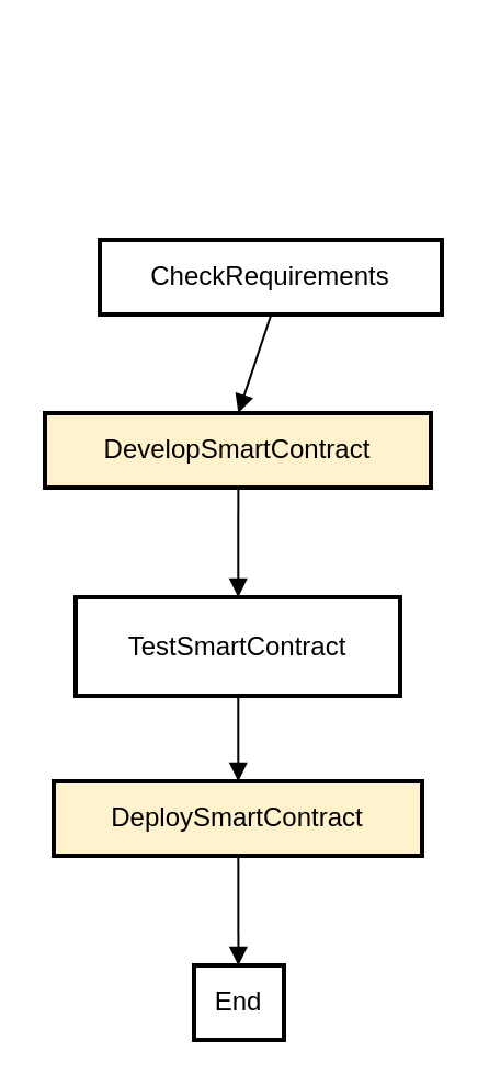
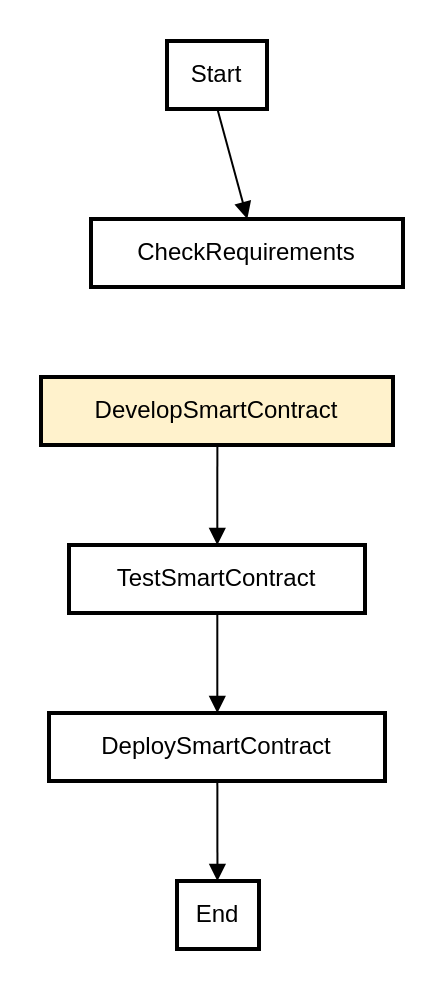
+ <mxCell id="2" value="Start" style="whiteSpace=wrap;strokeWidth=2;" vertex="1" parent="1"><mxGeometry x="83" width="50" height="34" as="geometry" y="20" /></mxCell>
+ <mxCell id="8" value="" style="curved=1;startArrow=none;endArrow=block;exitX=0.504;exitY=1;entryX=0.501;entryY=0;" edge="1" parent="1" source="2" target="3"><mxGeometry relative="1" as="geometry"><Array as="points" /></mxGeometry></mxCell>
- <mxCell id="9" value="" style="curved=1;startArrow=none;endArrow=block;exitX=0.501;exitY=1;entryX=0.501;entryY=0;" edge="1" parent="1" source="3" target="4"><mxGeometry relative="1" as="geometry"><Array as="points" /></mxGeometry></mxCell>
- <mxCell id="5" value="TestSmartContract" style="whiteSpace=wrap;strokeWidth=2;" vertex="1" parent="1"><mxGeometry x="34" y="272" width="148" height="45" as="geometry" /></mxCell>
+ <mxCell id="5" value="TestSmartContract" style="whiteSpace=wrap;strokeWidth=2;" vertex="1" parent="1"><mxGeometry x="34" y="272" width="148" height="34" as="geometry" /></mxCell>
- <mxCell id="6" value="DeploySmartContract" style="whiteSpace=wrap;strokeWidth=2;fillColor=#fff2cc;" vertex="1" parent="1"><mxGeometry x="24" y="356" width="168" height="34" as="geometry" /></mxCell>
+ <mxCell id="6" value="DeploySmartContract" style="whiteSpace=wrap;strokeWidth=2;" vertex="1" parent="1"><mxGeometry x="24" y="356" width="168" height="34" as="geometry" /></mxCell>
